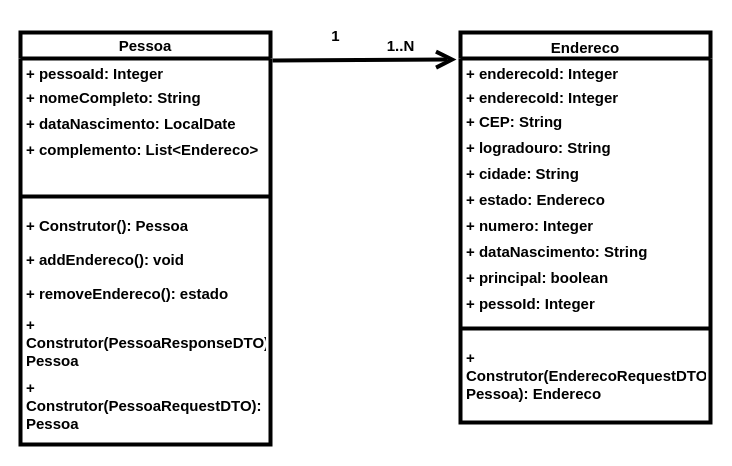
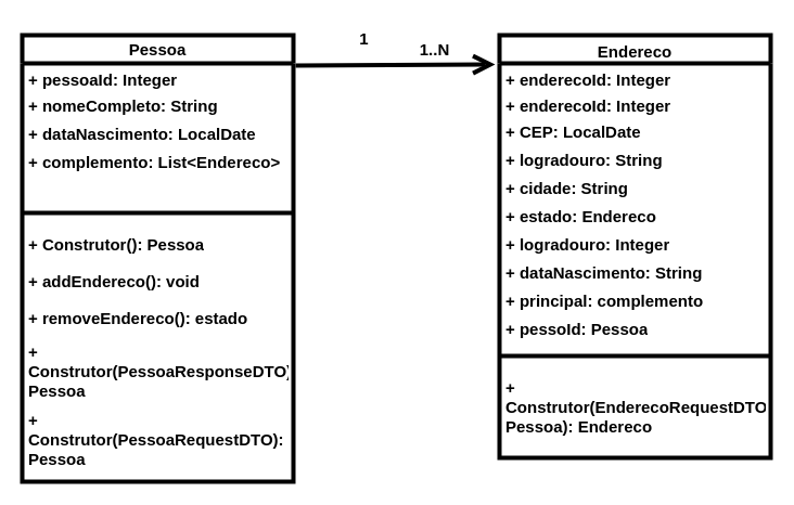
- <mxCell id="16" value="+ CEP: String" style="text;strokeColor=none;fillColor=none;align=left;verticalAlign=top;spacingLeft=4;spacingRight=4;overflow=hidden;rotatable=0;points=[[0,0.5],[1,0.5]];portConstraint=eastwest;whiteSpace=wrap;html=1;strokeWidth=4;fontSize=15;fontStyle=1" vertex="1" parent="13"><mxGeometry y="74" width="250" height="26" as="geometry" /></mxCell>
+ <mxCell id="16" value="+ CEP: LocalDate" style="text;strokeColor=none;fillColor=none;align=left;verticalAlign=top;spacingLeft=4;spacingRight=4;overflow=hidden;rotatable=0;points=[[0,0.5],[1,0.5]];portConstraint=eastwest;whiteSpace=wrap;html=1;strokeWidth=4;fontSize=15;fontStyle=1" vertex="1" parent="13"><mxGeometry y="74" width="250" height="26" as="geometry" /></mxCell>
- <mxCell id="20" value="+ numero: Integer" style="text;strokeColor=none;fillColor=none;align=left;verticalAlign=top;spacingLeft=4;spacingRight=4;overflow=hidden;rotatable=0;points=[[0,0.5],[1,0.5]];portConstraint=eastwest;whiteSpace=wrap;html=1;strokeWidth=4;fontSize=15;fontStyle=1" vertex="1" parent="13"><mxGeometry y="178" width="250" height="26" as="geometry" /></mxCell>
+ <mxCell id="20" value="+ logradouro: Integer" style="text;strokeColor=none;fillColor=none;align=left;verticalAlign=top;spacingLeft=4;spacingRight=4;overflow=hidden;rotatable=0;points=[[0,0.5],[1,0.5]];portConstraint=eastwest;whiteSpace=wrap;html=1;strokeWidth=4;fontSize=15;fontStyle=1" vertex="1" parent="13"><mxGeometry y="178" width="250" height="26" as="geometry" /></mxCell>
- <mxCell id="22" value="+ principal: boolean" style="text;strokeColor=none;fillColor=none;align=left;verticalAlign=top;spacingLeft=4;spacingRight=4;overflow=hidden;rotatable=0;points=[[0,0.5],[1,0.5]];portConstraint=eastwest;whiteSpace=wrap;html=1;strokeWidth=4;fontSize=15;fontStyle=1" vertex="1" parent="13"><mxGeometry y="230" width="250" height="26" as="geometry" /></mxCell>
+ <mxCell id="22" value="+ principal: complemento" style="text;strokeColor=none;fillColor=none;align=left;verticalAlign=top;spacingLeft=4;spacingRight=4;overflow=hidden;rotatable=0;points=[[0,0.5],[1,0.5]];portConstraint=eastwest;whiteSpace=wrap;html=1;strokeWidth=4;fontSize=15;fontStyle=1" vertex="1" parent="13"><mxGeometry y="230" width="250" height="26" as="geometry" /></mxCell>
- <mxCell id="23" value="+ pessoId: Integer" style="text;strokeColor=none;fillColor=none;align=left;verticalAlign=top;spacingLeft=4;spacingRight=4;overflow=hidden;rotatable=0;points=[[0,0.5],[1,0.5]];portConstraint=eastwest;whiteSpace=wrap;html=1;strokeWidth=4;fontSize=15;fontStyle=1" vertex="1" parent="13"><mxGeometry y="256" width="250" height="26" as="geometry" /></mxCell>
+ <mxCell id="23" value="+ pessoId: Pessoa" style="text;strokeColor=none;fillColor=none;align=left;verticalAlign=top;spacingLeft=4;spacingRight=4;overflow=hidden;rotatable=0;points=[[0,0.5],[1,0.5]];portConstraint=eastwest;whiteSpace=wrap;html=1;strokeWidth=4;fontSize=15;fontStyle=1" vertex="1" parent="13"><mxGeometry y="256" width="250" height="26" as="geometry" /></mxCell>
